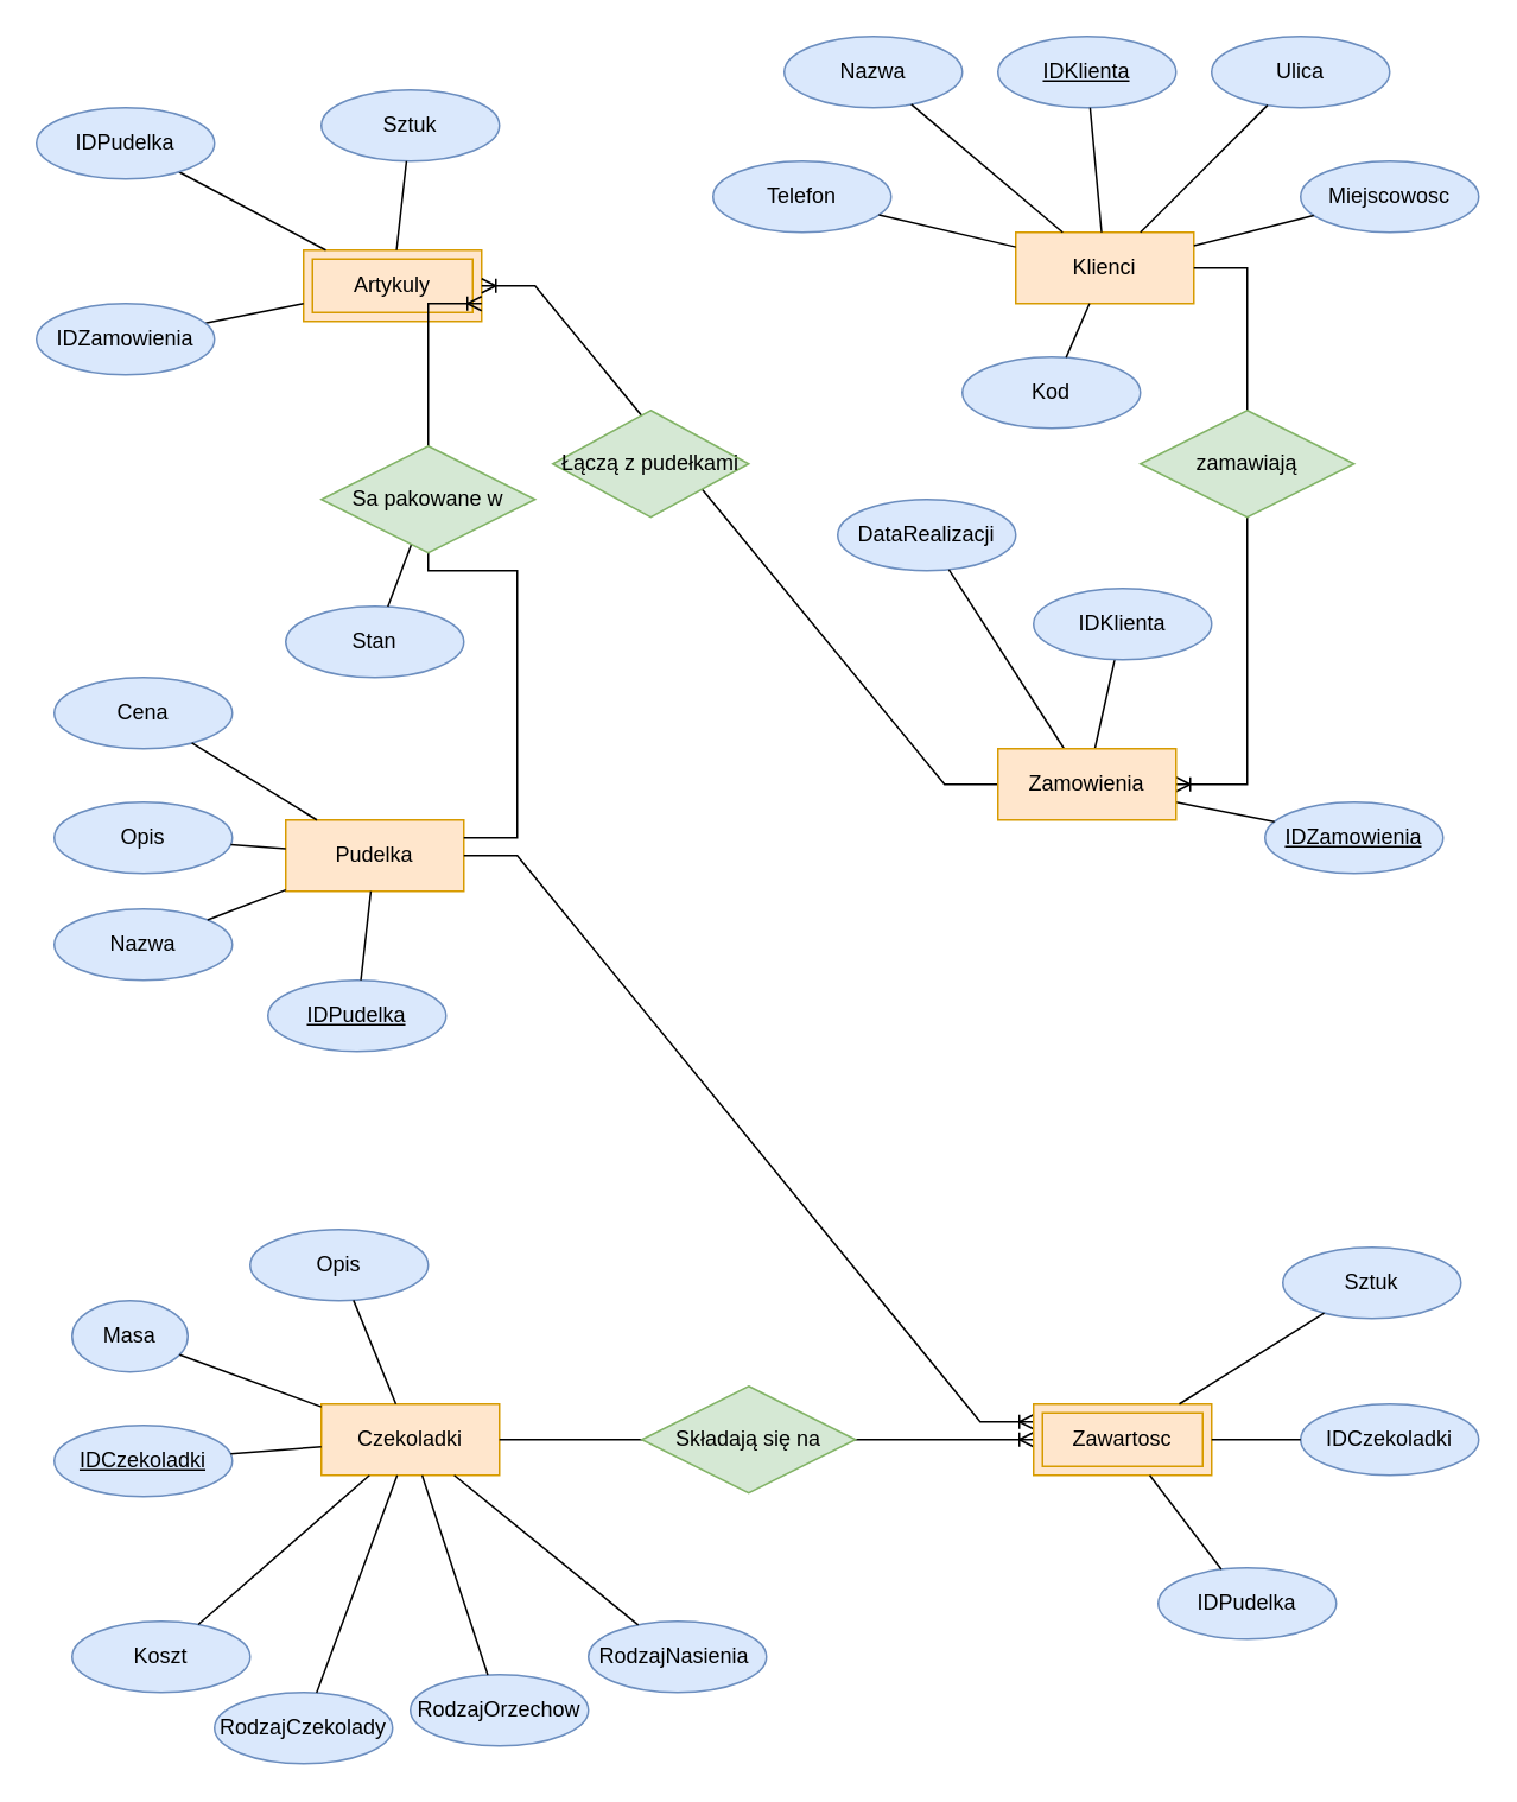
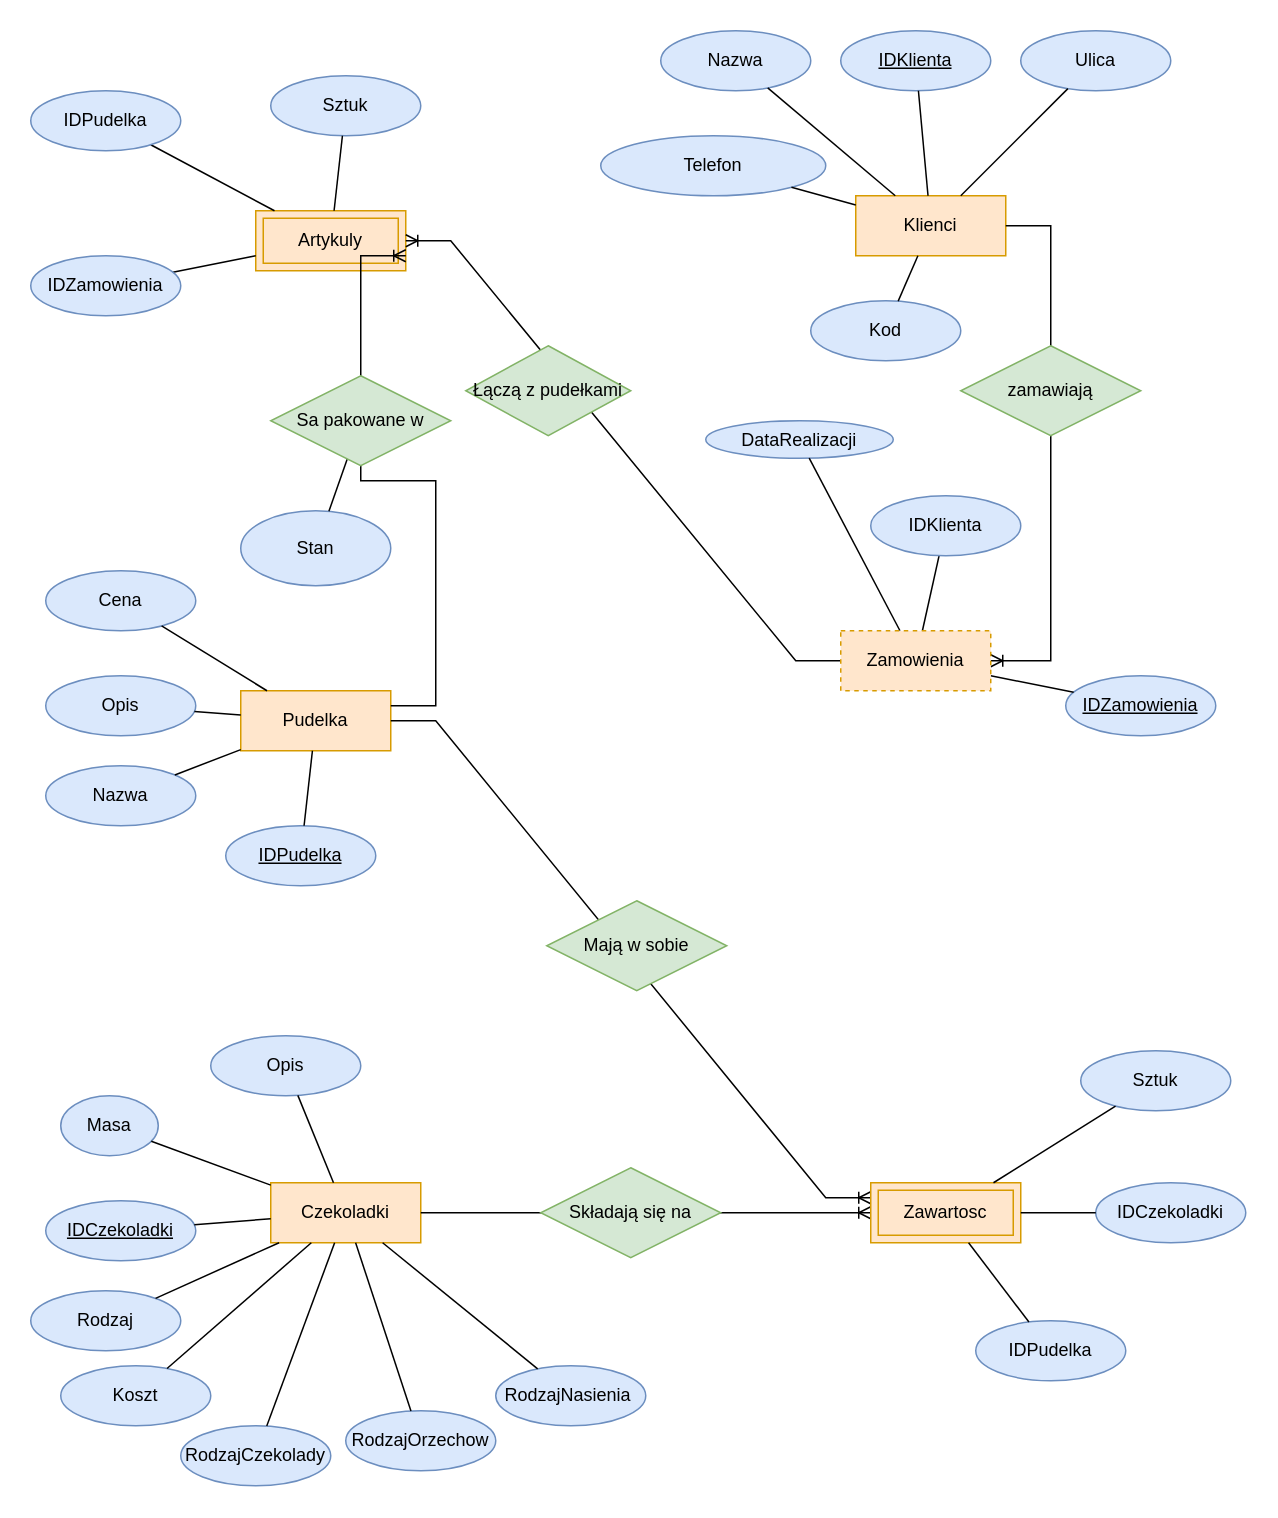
- <mxCell id="20" value="Telefon" style="ellipse;whiteSpace=wrap;html=1;align=center;fillColor=#dae8fc;strokeColor=#6c8ebf;" parent="1" vertex="1"><mxGeometry x="400" y="90" width="100" height="40" as="geometry" /></mxCell>
+ <mxCell id="20" value="Telefon" style="ellipse;whiteSpace=wrap;html=1;align=center;fillColor=#dae8fc;strokeColor=#6c8ebf;" parent="1" vertex="1"><mxGeometry x="400" y="90" width="150" height="40" as="geometry" /></mxCell>
- <mxCell id="19" value="Miejscowosc" style="ellipse;whiteSpace=wrap;html=1;align=center;fillColor=#dae8fc;strokeColor=#6c8ebf;" parent="1" vertex="1"><mxGeometry x="730" y="90" width="100" height="40" as="geometry" /></mxCell>
- <mxCell id="35" value="" style="endArrow=none;html=1;rounded=0;" parent="1" source="19" target="2" edge="1"><mxGeometry relative="1" as="geometry"><mxPoint x="310" y="300" as="sourcePoint" /><mxPoint x="470" y="300" as="targetPoint" /></mxGeometry></mxCell>
- <mxCell id="29" value="DataRealizacji" style="ellipse;whiteSpace=wrap;html=1;align=center;fillColor=#dae8fc;strokeColor=#6c8ebf;" parent="1" vertex="1"><mxGeometry x="470" y="280" width="100" height="40" as="geometry" /></mxCell>
+ <mxCell id="29" value="DataRealizacji" style="ellipse;whiteSpace=wrap;html=1;align=center;fillColor=#dae8fc;strokeColor=#6c8ebf;" parent="1" vertex="1"><mxGeometry x="470" y="280" width="125" height="25" as="geometry" /></mxCell>
- <mxCell id="22" value="Stan" style="ellipse;whiteSpace=wrap;html=1;align=center;fillColor=#dae8fc;strokeColor=#6c8ebf;" parent="1" vertex="1"><mxGeometry x="160" y="340" width="100" height="40" as="geometry" /></mxCell>
+ <mxCell id="22" value="Stan" style="ellipse;whiteSpace=wrap;html=1;align=center;fillColor=#dae8fc;strokeColor=#6c8ebf;" parent="1" vertex="1"><mxGeometry x="160" y="340" width="100" height="50" as="geometry" /></mxCell>
- <mxCell id="55" value="Zamowienia" style="whiteSpace=wrap;html=1;align=center;fillColor=#ffe6cc;strokeColor=#d79b00;" parent="1" vertex="1"><mxGeometry x="560" y="420" width="100" height="40" as="geometry" /></mxCell>
+ <mxCell id="55" value="Zamowienia" style="whiteSpace=wrap;html=1;align=center;fillColor=#ffe6cc;strokeColor=#d79b00;dashed=1;" parent="1" vertex="1"><mxGeometry x="560" y="420" width="100" height="40" as="geometry" /></mxCell>
+ <mxCell id="72" value="Mają w sobie" style="shape=rhombus;perimeter=rhombusPerimeter;whiteSpace=wrap;html=1;align=center;fillColor=#d5e8d4;strokeColor=#82b366;" parent="1" vertex="1"><mxGeometry x="364" y="600" width="120" height="60" as="geometry" /></mxCell>
+ <mxCell id="9" value="" style="endArrow=none;html=1;rounded=0;" parent="1" source="3" target="5" edge="1"><mxGeometry relative="1" as="geometry"><mxPoint x="420" y="710" as="sourcePoint" /><mxPoint x="580" y="710" as="targetPoint" /></mxGeometry></mxCell>
+ <mxCell id="5" value="Rodzaj" style="ellipse;whiteSpace=wrap;html=1;align=center;fillColor=#dae8fc;strokeColor=#6c8ebf;" parent="1" vertex="1"><mxGeometry x="20" y="860" width="100" height="40" as="geometry" /></mxCell>
